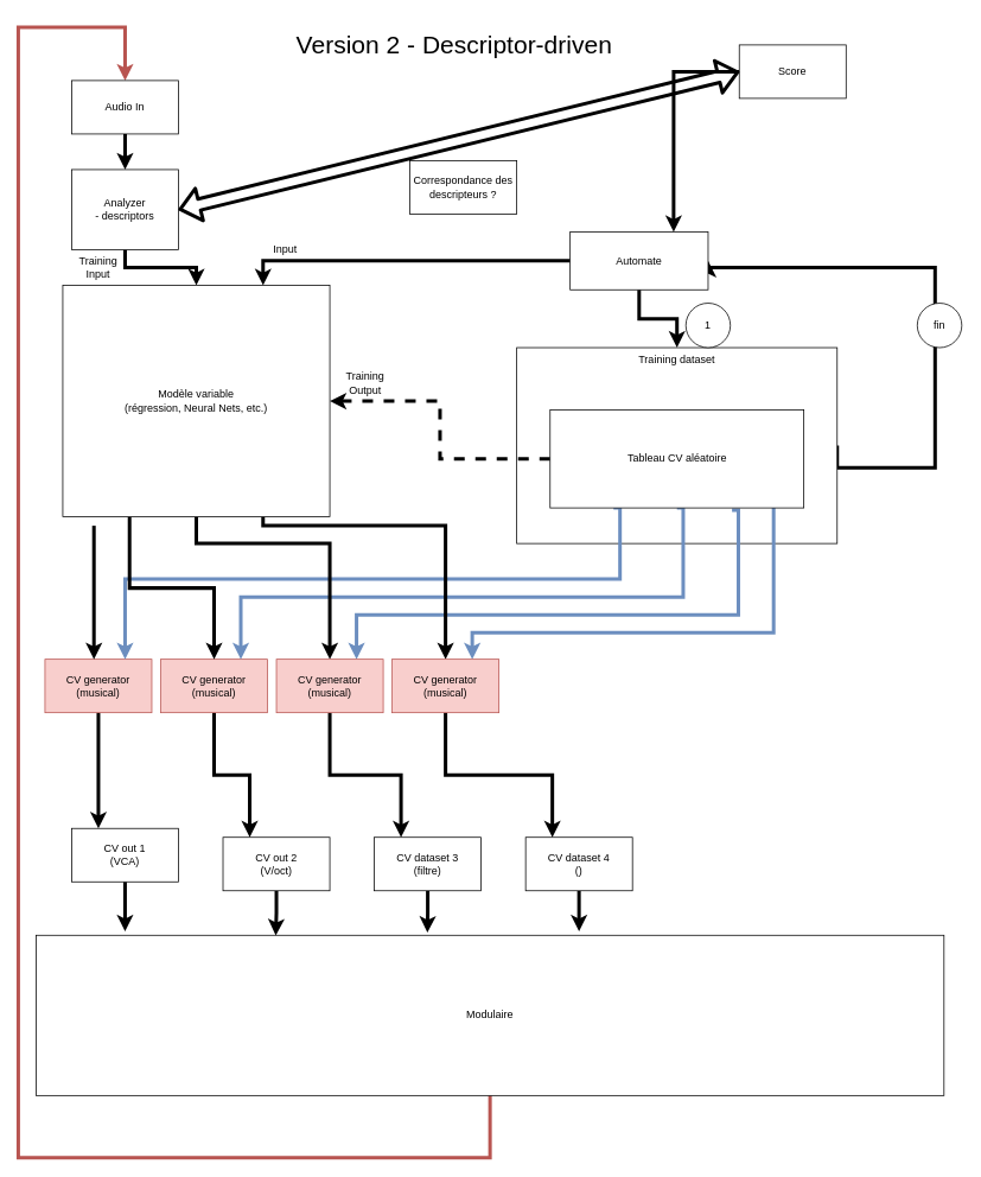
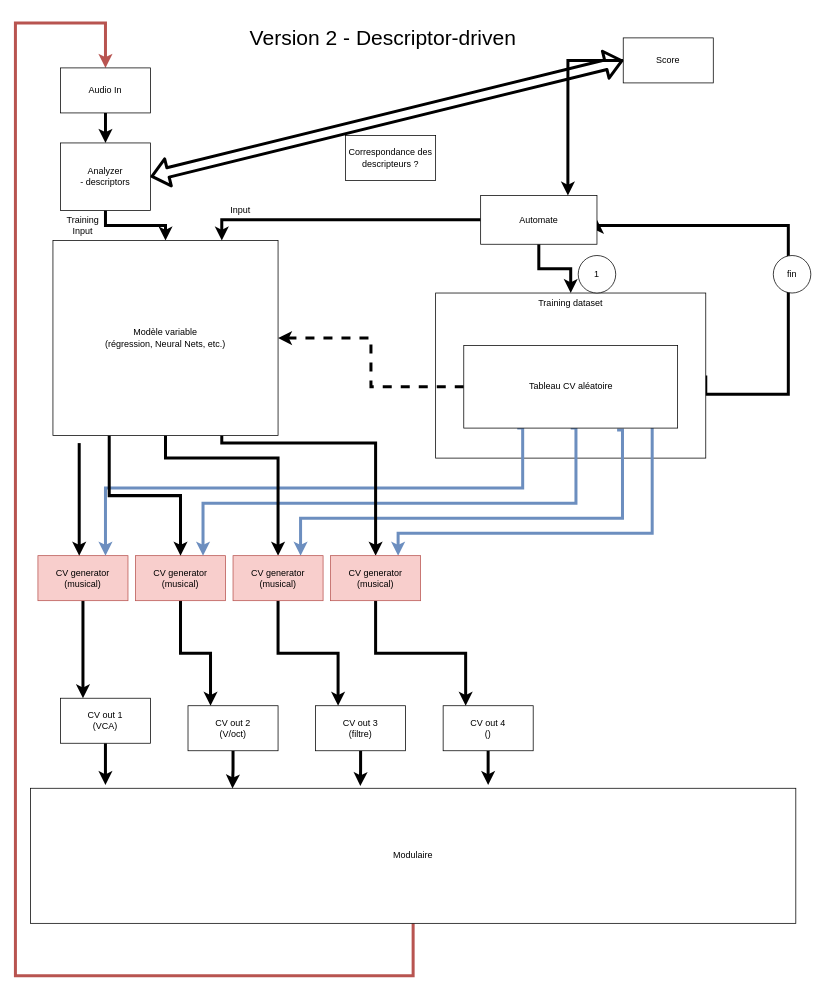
- <mxCell id="40" value="Training Output" style="text;html=1;strokeColor=none;fillColor=none;align=center;verticalAlign=middle;whiteSpace=wrap;rounded=0;fontSize=12;" parent="1" vertex="1"><mxGeometry x="390" y="420" width="40" height="20" as="geometry" /></mxCell>
- <mxCell id="25" value="CV dataset 3&lt;br&gt;(filtre)" style="rounded=0;whiteSpace=wrap;html=1;" parent="1" vertex="1"><mxGeometry x="420" y="940" width="120" height="60" as="geometry" /></mxCell>
+ <mxCell id="25" value="CV out 3&lt;br&gt;(filtre)" style="rounded=0;whiteSpace=wrap;html=1;" parent="1" vertex="1"><mxGeometry x="420" y="940" width="120" height="60" as="geometry" /></mxCell>
- <mxCell id="27" value="CV dataset 4&lt;br&gt;()" style="rounded=0;whiteSpace=wrap;html=1;" parent="1" vertex="1"><mxGeometry x="590" y="940" width="120" height="60" as="geometry" /></mxCell>
+ <mxCell id="27" value="CV out 4&lt;br&gt;()" style="rounded=0;whiteSpace=wrap;html=1;" parent="1" vertex="1"><mxGeometry x="590" y="940" width="120" height="60" as="geometry" /></mxCell>
